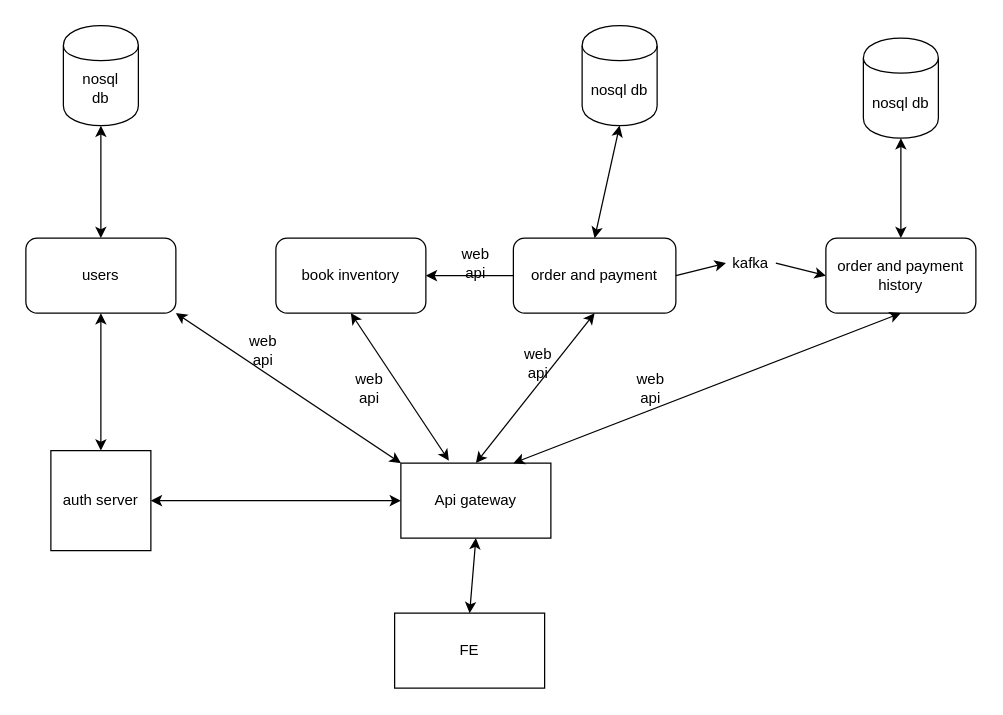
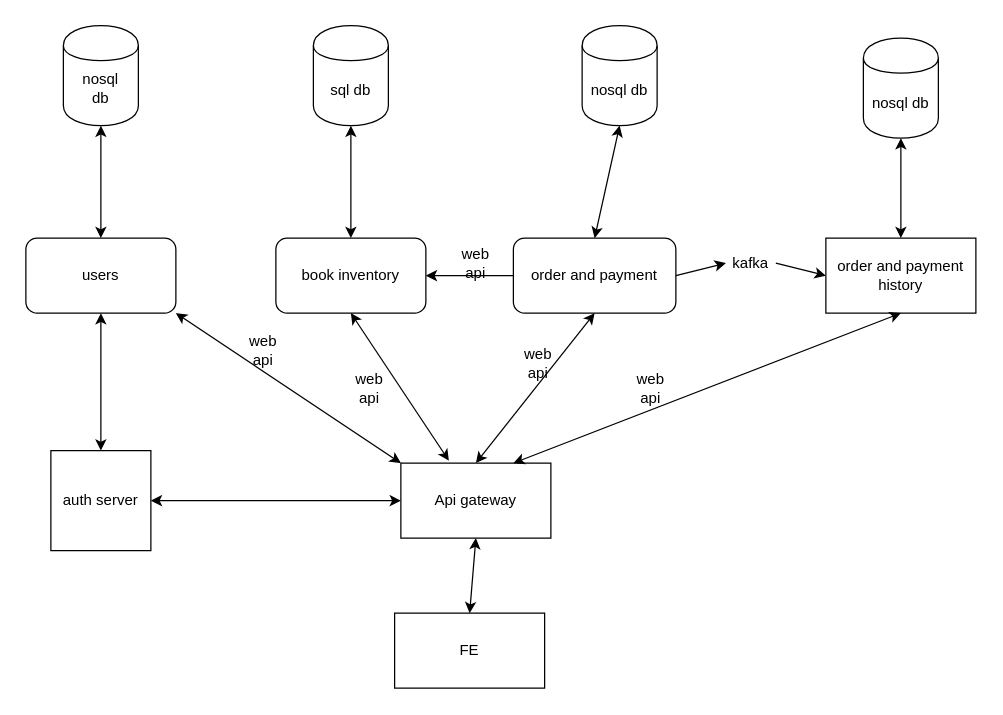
+ <mxCell id="8" value="sql db" style="shape=cylinder;whiteSpace=wrap;html=1;boundedLbl=1;backgroundOutline=1;" parent="1" vertex="1"><mxGeometry x="250" y="20" width="60" height="80" as="geometry" /></mxCell>
+ <mxCell id="13" value="" style="endArrow=classic;startArrow=classic;html=1;entryX=0.5;entryY=1;entryDx=0;entryDy=0;" parent="1" source="6" target="8" edge="1"><mxGeometry width="50" height="50" relative="1" as="geometry"><mxPoint x="410" y="330" as="sourcePoint" /><mxPoint x="460" y="280" as="targetPoint" /></mxGeometry></mxCell>
- <mxCell id="5" value="order and payment history" style="rounded=1;whiteSpace=wrap;html=1;" parent="1" vertex="1"><mxGeometry x="660" y="190" width="120" height="60" as="geometry" /></mxCell>
+ <mxCell id="5" value="order and payment history" style="whiteSpace=wrap;html=1;rounded=0;" parent="1" vertex="1"><mxGeometry x="660" y="190" width="120" height="60" as="geometry" /></mxCell>
